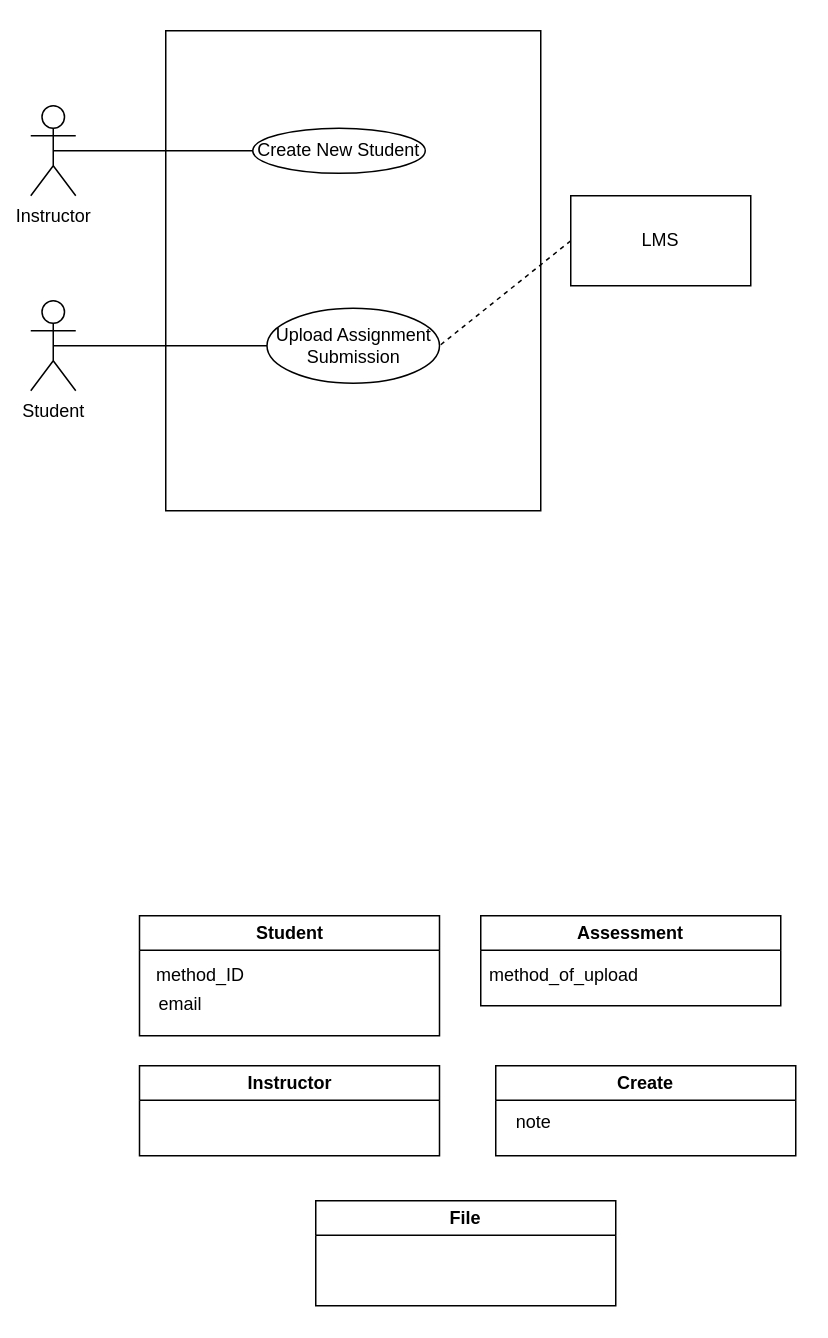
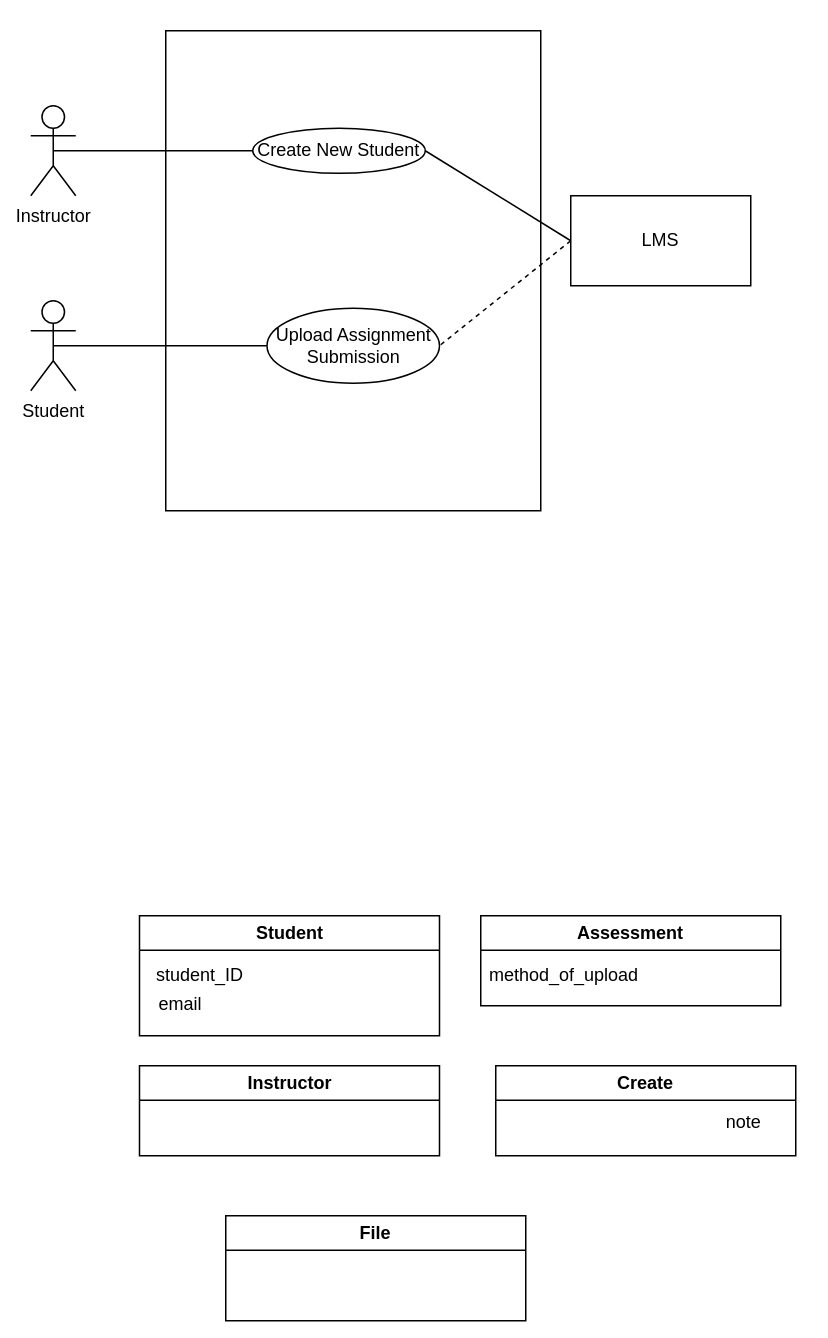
+ <mxCell id="8" value="" style="endArrow=none;html=1;rounded=0;exitX=0;exitY=0.5;exitDx=0;exitDy=0;entryX=1;entryY=0.5;entryDx=0;entryDy=0;" parent="1" source="5" target="6" edge="1"><mxGeometry width="50" height="50" relative="1" as="geometry"><mxPoint x="200" y="180" as="sourcePoint" /><mxPoint x="250" y="130" as="targetPoint" /></mxGeometry></mxCell>
- <mxCell id="14" value="method_ID" style="text;strokeColor=none;fillColor=none;align=left;verticalAlign=middle;spacingLeft=4;spacingRight=4;overflow=hidden;points=[[0,0.5],[1,0.5]];portConstraint=eastwest;rotatable=0;whiteSpace=wrap;html=1;" parent="12" vertex="1"><mxGeometry x="5" y="25" width="80" height="30" as="geometry" /></mxCell>
+ <mxCell id="14" value="student_ID" style="text;strokeColor=none;fillColor=none;align=left;verticalAlign=middle;spacingLeft=4;spacingRight=4;overflow=hidden;points=[[0,0.5],[1,0.5]];portConstraint=eastwest;rotatable=0;whiteSpace=wrap;html=1;" parent="12" vertex="1"><mxGeometry x="5" y="25" width="80" height="30" as="geometry" /></mxCell>
- <mxCell id="19" value="note" style="text;html=1;align=center;verticalAlign=middle;resizable=0;points=[];autosize=1;strokeColor=none;fillColor=none;" parent="18" vertex="1"><mxGeometry y="23" width="50" height="30" as="geometry" /></mxCell>
+ <mxCell id="19" value="note" style="text;html=1;align=center;verticalAlign=middle;resizable=0;points=[];autosize=1;strokeColor=none;fillColor=none;" parent="18" vertex="1"><mxGeometry x="140" y="23" width="50" height="30" as="geometry" /></mxCell>
- <mxCell id="20" value="File" style="swimlane;whiteSpace=wrap;html=1;" vertex="1" parent="1"><mxGeometry x="210" y="800" width="200" height="70" as="geometry" /></mxCell>
+ <mxCell id="20" value="File" style="swimlane;whiteSpace=wrap;html=1;" vertex="1" parent="1"><mxGeometry x="150" y="810" width="200" height="70" as="geometry" /></mxCell>
